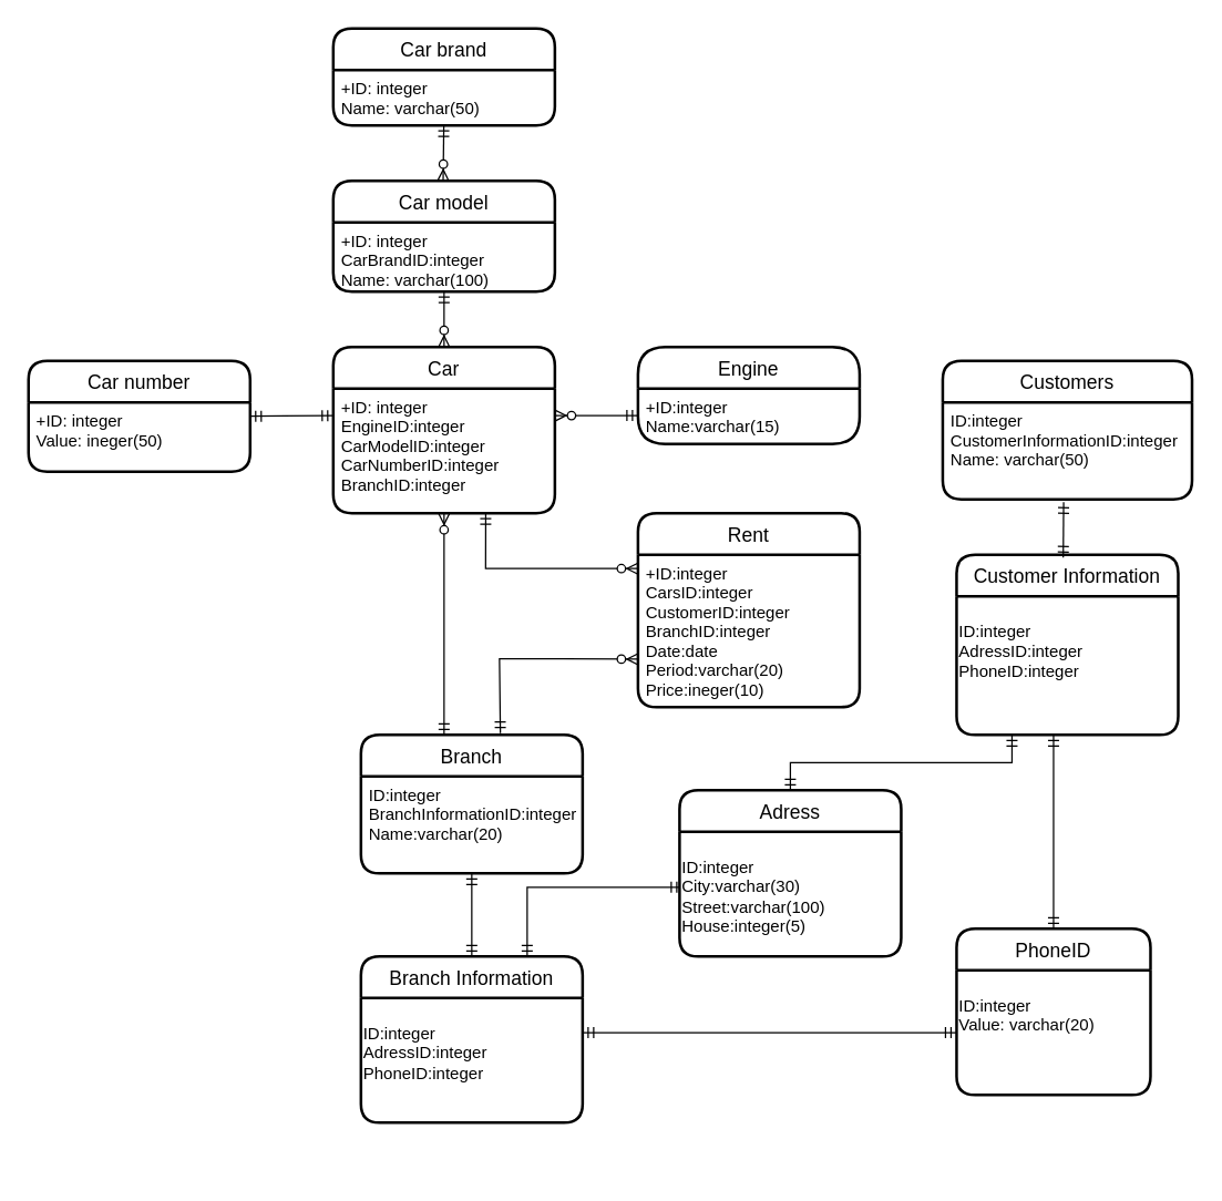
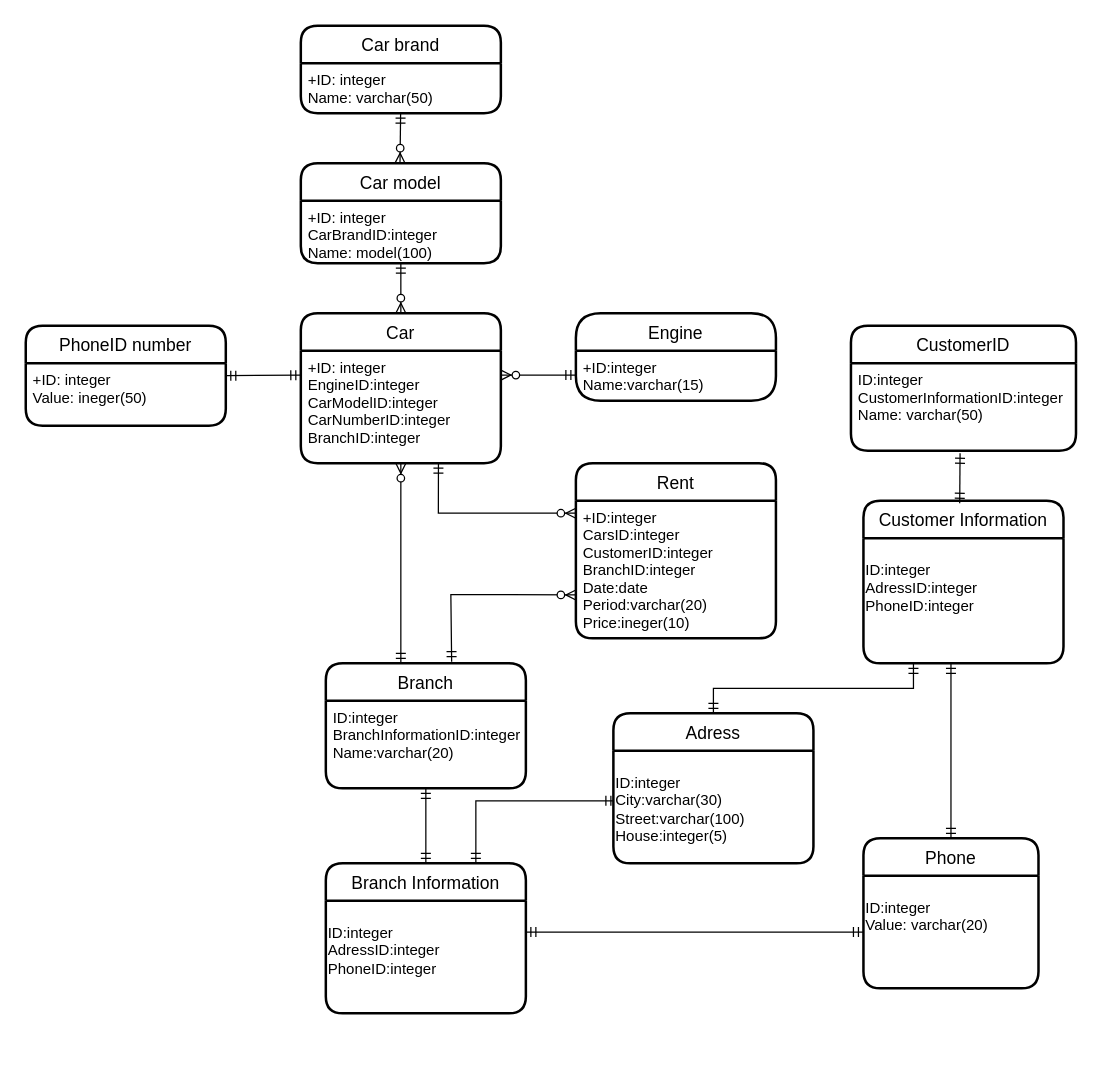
- <mxCell id="29" value="+ID: integer&#10;CarBrandID:integer&#10;Name: varchar(100)&#10;" style="align=left;strokeColor=none;fillColor=none;spacingLeft=4;fontSize=12;verticalAlign=top;resizable=0;rotatable=0;part=1;" vertex="1" parent="28"><mxGeometry y="30" width="160" height="50" as="geometry" /></mxCell>
+ <mxCell id="29" value="+ID: integer&#10;CarBrandID:integer&#10;Name: model(100)&#10;" style="align=left;strokeColor=none;fillColor=none;spacingLeft=4;fontSize=12;verticalAlign=top;resizable=0;rotatable=0;part=1;" vertex="1" parent="28"><mxGeometry y="30" width="160" height="50" as="geometry" /></mxCell>
- <mxCell id="11" value="Car number" style="swimlane;childLayout=stackLayout;horizontal=1;startSize=30;horizontalStack=0;rounded=1;fontSize=14;fontStyle=0;strokeWidth=2;resizeParent=0;resizeLast=1;shadow=0;dashed=0;align=center;" vertex="1" parent="1"><mxGeometry x="20" y="260" width="160" height="80" as="geometry" /></mxCell>
+ <mxCell id="11" value="PhoneID number" style="swimlane;childLayout=stackLayout;horizontal=1;startSize=30;horizontalStack=0;rounded=1;fontSize=14;fontStyle=0;strokeWidth=2;resizeParent=0;resizeLast=1;shadow=0;dashed=0;align=center;" vertex="1" parent="1"><mxGeometry x="20" y="260" width="160" height="80" as="geometry" /></mxCell>
- <mxCell id="2" value="Customers" style="swimlane;childLayout=stackLayout;horizontal=1;startSize=30;horizontalStack=0;rounded=1;fontSize=14;fontStyle=0;strokeWidth=2;resizeParent=0;resizeLast=1;shadow=0;dashed=0;align=center;" parent="1" vertex="1"><mxGeometry x="680" y="260" width="180" height="100" as="geometry" /></mxCell>
+ <mxCell id="2" value="CustomerID" style="swimlane;childLayout=stackLayout;horizontal=1;startSize=30;horizontalStack=0;rounded=1;fontSize=14;fontStyle=0;strokeWidth=2;resizeParent=0;resizeLast=1;shadow=0;dashed=0;align=center;" parent="1" vertex="1"><mxGeometry x="680" y="260" width="180" height="100" as="geometry" /></mxCell>
- <mxCell id="40" value="PhoneID" style="swimlane;childLayout=stackLayout;horizontal=1;startSize=30;horizontalStack=0;rounded=1;fontSize=14;fontStyle=0;strokeWidth=2;resizeParent=0;resizeLast=1;shadow=0;dashed=0;align=center;" vertex="1" parent="1"><mxGeometry x="690" y="670" width="140" height="120" as="geometry" /></mxCell>
+ <mxCell id="40" value="Phone" style="swimlane;childLayout=stackLayout;horizontal=1;startSize=30;horizontalStack=0;rounded=1;fontSize=14;fontStyle=0;strokeWidth=2;resizeParent=0;resizeLast=1;shadow=0;dashed=0;align=center;" vertex="1" parent="1"><mxGeometry x="690" y="670" width="140" height="120" as="geometry" /></mxCell>
